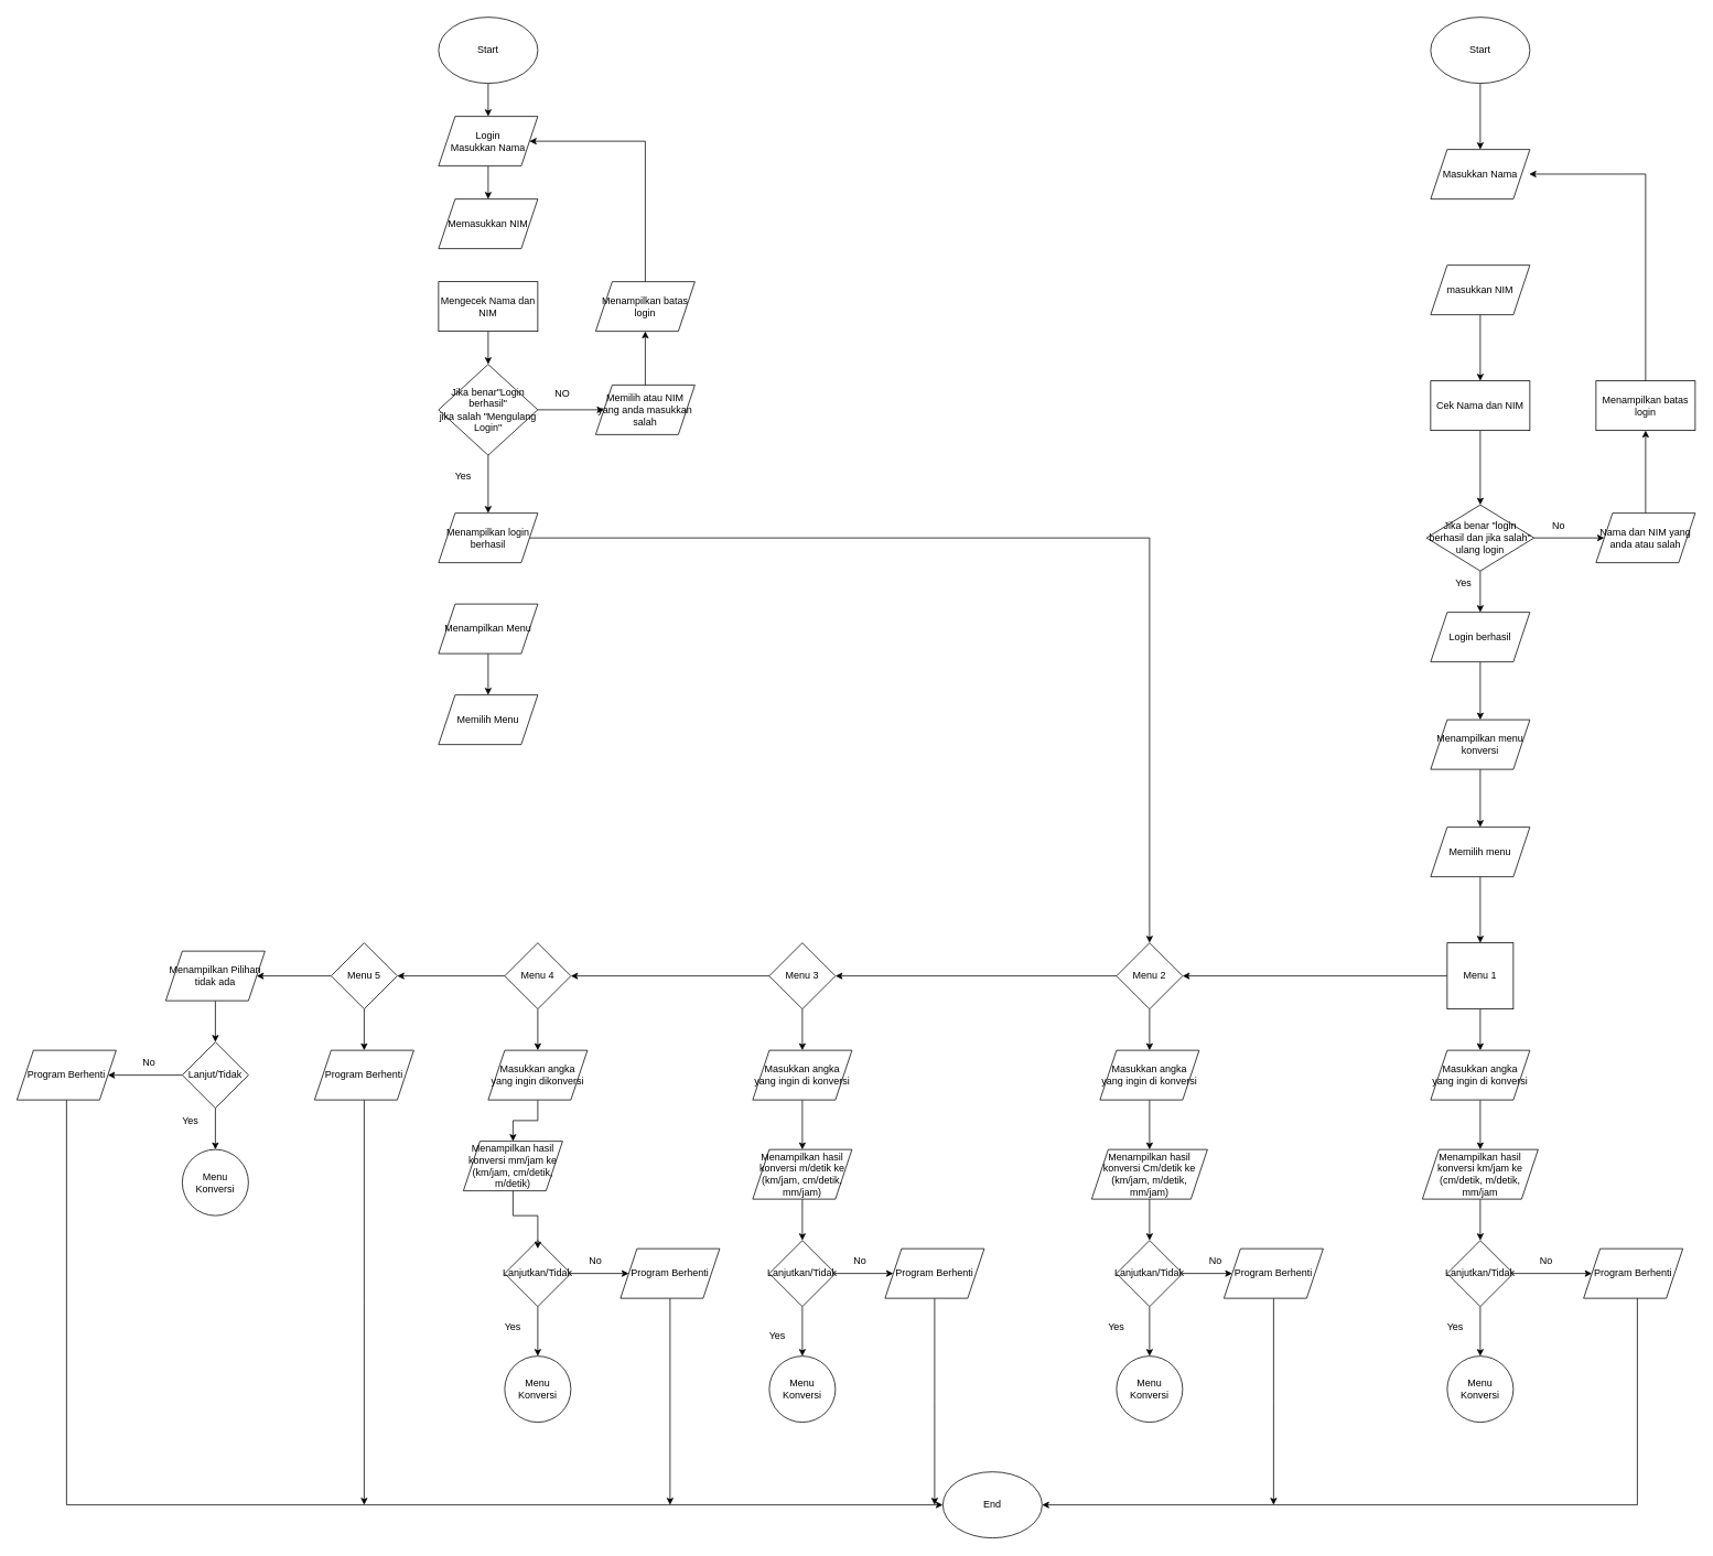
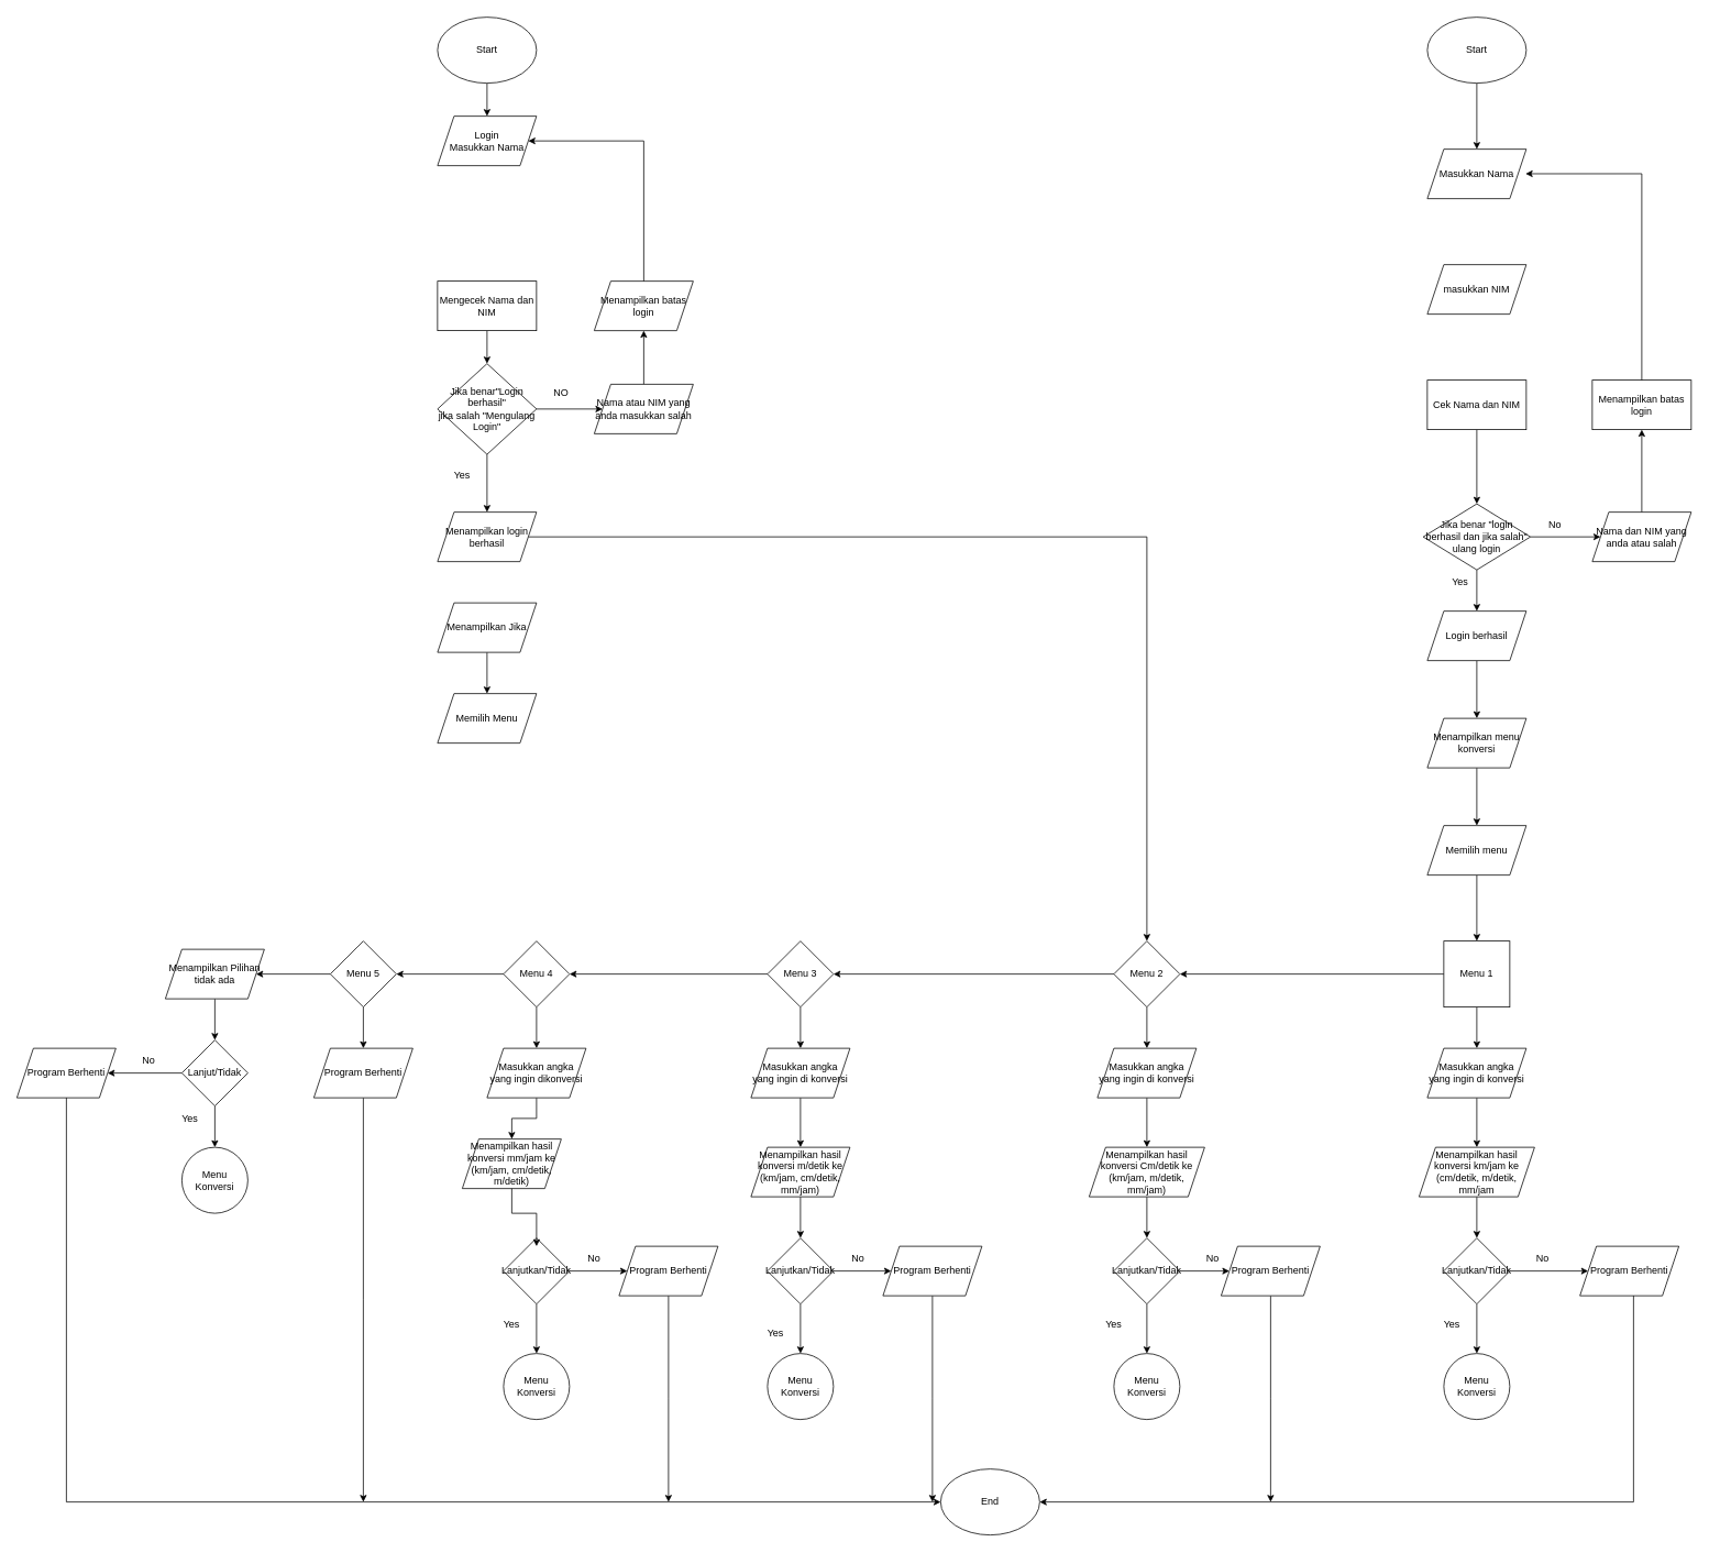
- <mxCell id="104" style="edgeStyle=orthogonalEdgeStyle;rounded=0;orthogonalLoop=1;jettySize=auto;html=1;entryX=0.5;entryY=0;entryDx=0;entryDy=0;" edge="1" parent="1" source="105" target="106"><mxGeometry relative="1" as="geometry" /></mxCell>
- <mxCell id="106" value="Memasukkan NIM" style="shape=parallelogram;perimeter=parallelogramPerimeter;whiteSpace=wrap;html=1;fixedSize=1;" vertex="1" parent="1"><mxGeometry x="530" y="240" width="120" height="60" as="geometry" /></mxCell>
- <mxCell id="5" style="edgeStyle=orthogonalEdgeStyle;rounded=0;orthogonalLoop=1;jettySize=auto;html=1;exitX=0.5;exitY=1;exitDx=0;exitDy=0;entryX=0.5;entryY=0;entryDx=0;entryDy=0;" parent="1" source="6" target="8" edge="1"><mxGeometry relative="1" as="geometry" /></mxCell>
- <mxCell id="113" value="Memilih atau NIM yang anda masukkan salah" style="shape=parallelogram;perimeter=parallelogramPerimeter;whiteSpace=wrap;html=1;fixedSize=1;" vertex="1" parent="1"><mxGeometry x="720" y="465" width="120" height="60" as="geometry" /></mxCell>
+ <mxCell id="113" value="Nama atau NIM yang anda masukkan salah" style="shape=parallelogram;perimeter=parallelogramPerimeter;whiteSpace=wrap;html=1;fixedSize=1;" vertex="1" parent="1"><mxGeometry x="720" y="465" width="120" height="60" as="geometry" /></mxCell>
- <mxCell id="122" value="Menampilkan Menu" style="shape=parallelogram;perimeter=parallelogramPerimeter;whiteSpace=wrap;html=1;fixedSize=1;" vertex="1" parent="1"><mxGeometry x="530" y="730" width="120" height="60" as="geometry" /></mxCell>
+ <mxCell id="122" value="Menampilkan Jika" style="shape=parallelogram;perimeter=parallelogramPerimeter;whiteSpace=wrap;html=1;fixedSize=1;" vertex="1" parent="1"><mxGeometry x="530" y="730" width="120" height="60" as="geometry" /></mxCell>
